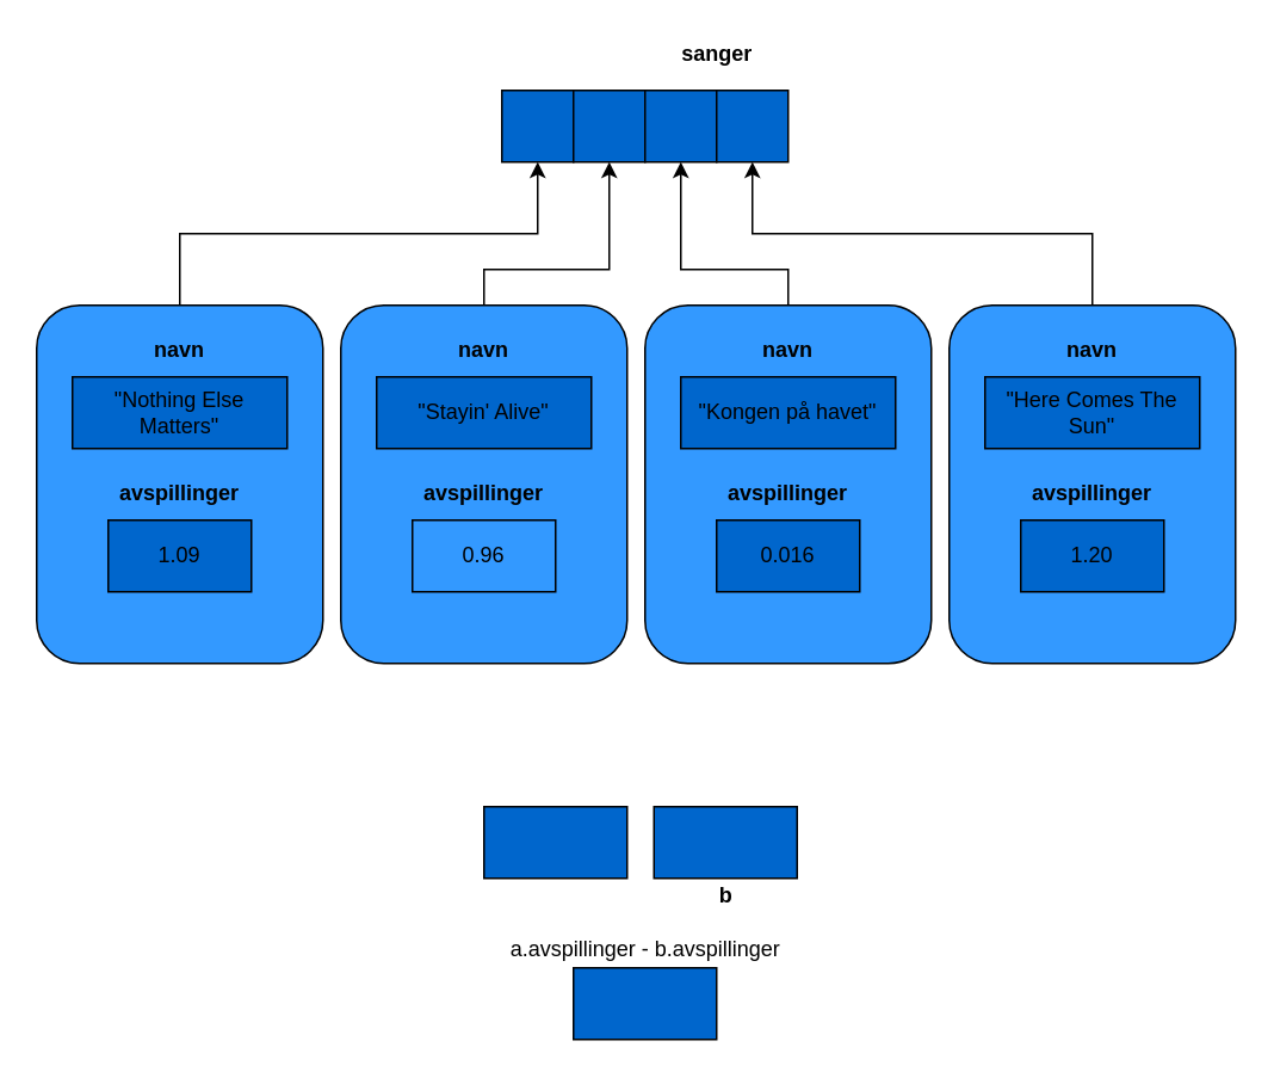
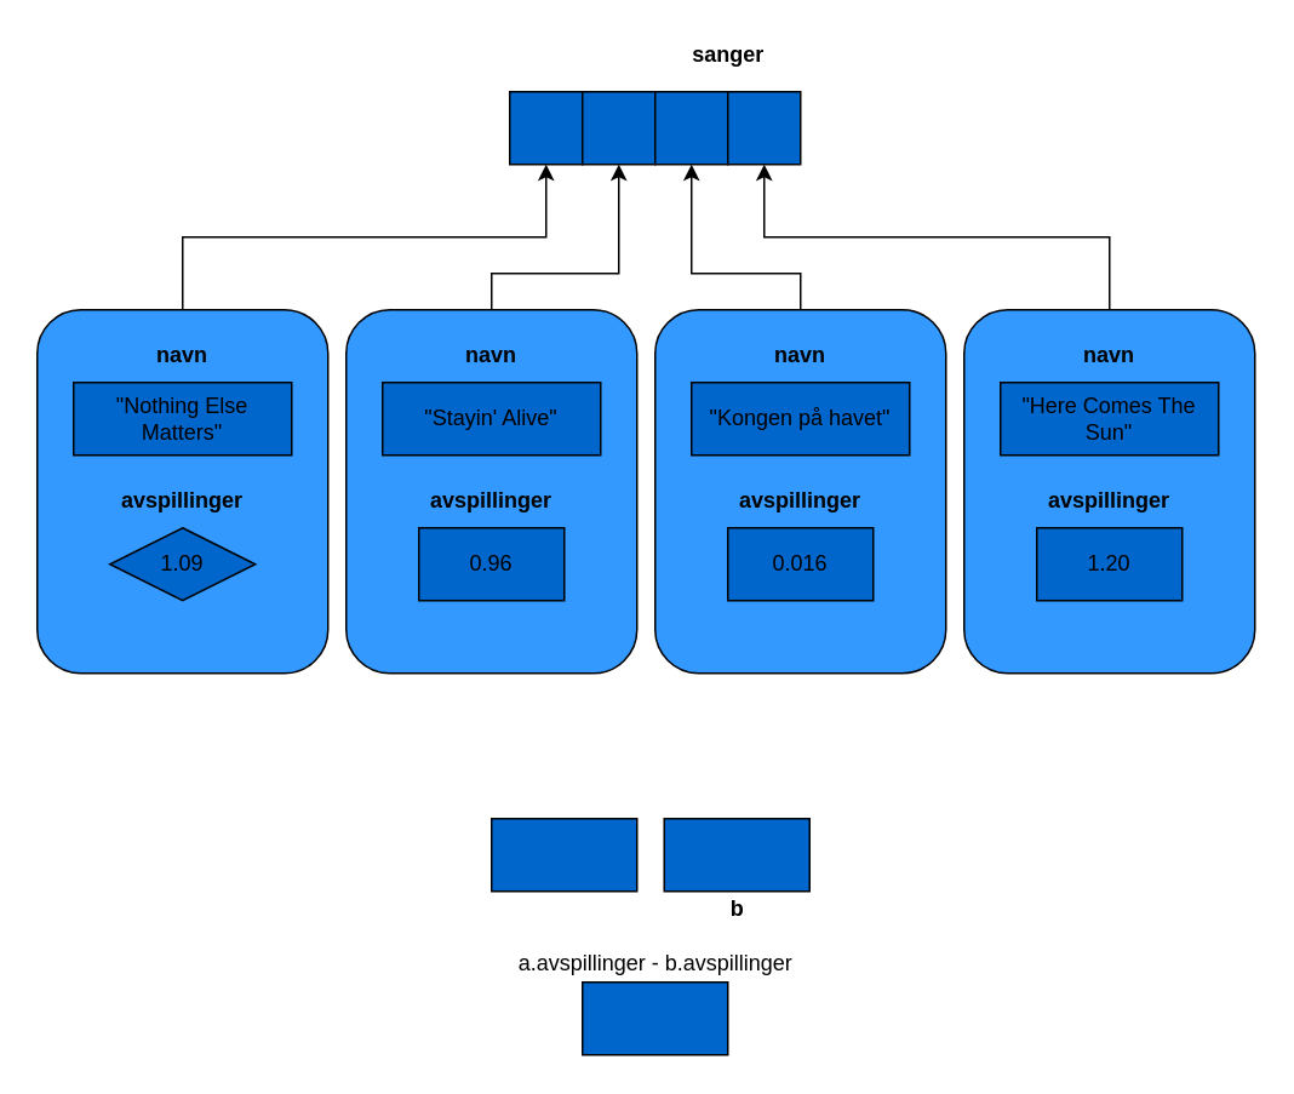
- <mxCell id="5" value="1.09" style="rounded=0;whiteSpace=wrap;html=1;fillColor=#0066CC;strokeColor=#000000;" vertex="1" parent="1"><mxGeometry x="60" y="290" width="80" height="40" as="geometry" /></mxCell>
+ <mxCell id="5" value="1.09" style="rhombus;whiteSpace=wrap;html=1;fillColor=#0066CC;strokeColor=#000000;" vertex="1" parent="1"><mxGeometry x="60" y="290" width="80" height="40" as="geometry" /></mxCell>
- <mxCell id="11" value="0.96" style="rounded=0;whiteSpace=wrap;html=1;fillColor=#3399ff;strokeColor=#000000;" vertex="1" parent="1"><mxGeometry x="230" y="290" width="80" height="40" as="geometry" /></mxCell>
+ <mxCell id="11" value="0.96" style="rounded=0;whiteSpace=wrap;html=1;fillColor=#0066CC;strokeColor=#000000;" vertex="1" parent="1"><mxGeometry x="230" y="290" width="80" height="40" as="geometry" /></mxCell>
